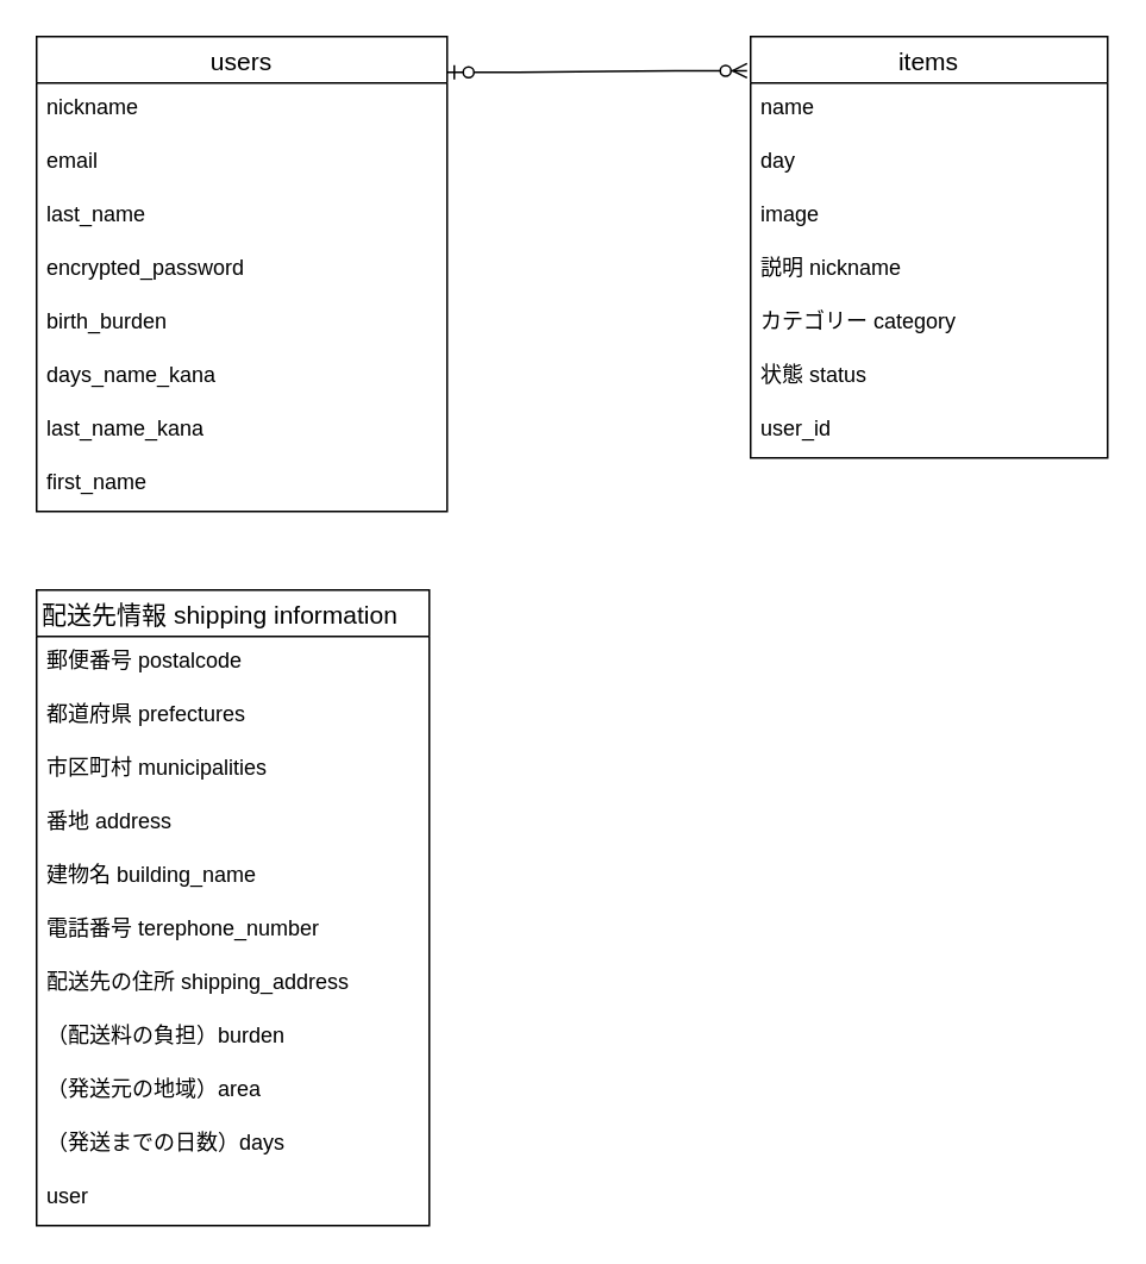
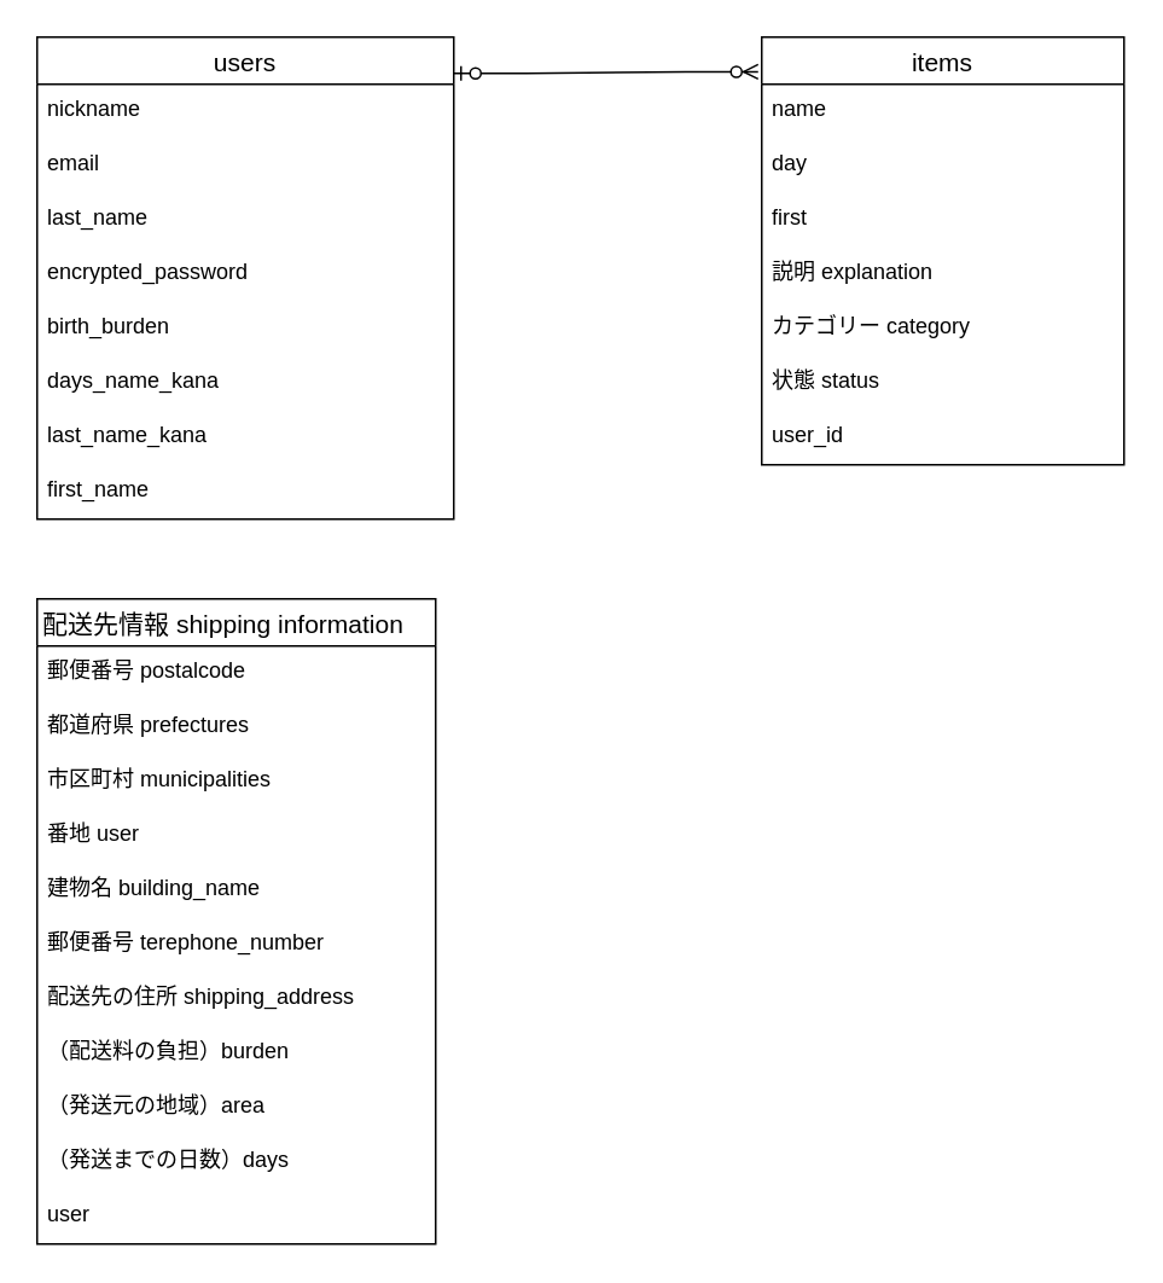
- <mxCell id="14" value="image" style="text;strokeColor=none;fillColor=none;spacingLeft=4;spacingRight=4;overflow=hidden;rotatable=0;points=[[0,0.5],[1,0.5]];portConstraint=eastwest;fontSize=12;" vertex="1" parent="11"><mxGeometry y="86" width="200" height="30" as="geometry" /></mxCell>
+ <mxCell id="14" value="first" style="text;strokeColor=none;fillColor=none;spacingLeft=4;spacingRight=4;overflow=hidden;rotatable=0;points=[[0,0.5],[1,0.5]];portConstraint=eastwest;fontSize=12;" vertex="1" parent="11"><mxGeometry y="86" width="200" height="30" as="geometry" /></mxCell>
- <mxCell id="15" value="説明 nickname" style="text;strokeColor=none;fillColor=none;spacingLeft=4;spacingRight=4;overflow=hidden;rotatable=0;points=[[0,0.5],[1,0.5]];portConstraint=eastwest;fontSize=12;" vertex="1" parent="11"><mxGeometry y="116" width="200" height="30" as="geometry" /></mxCell>
+ <mxCell id="15" value="説明 explanation" style="text;strokeColor=none;fillColor=none;spacingLeft=4;spacingRight=4;overflow=hidden;rotatable=0;points=[[0,0.5],[1,0.5]];portConstraint=eastwest;fontSize=12;" vertex="1" parent="11"><mxGeometry y="116" width="200" height="30" as="geometry" /></mxCell>
- <mxCell id="23" value="番地 address" style="text;strokeColor=none;fillColor=none;spacingLeft=4;spacingRight=4;overflow=hidden;rotatable=0;points=[[0,0.5],[1,0.5]];portConstraint=eastwest;fontSize=12;" vertex="1" parent="19"><mxGeometry y="116" width="220" height="30" as="geometry" /></mxCell>
+ <mxCell id="23" value="番地 user" style="text;strokeColor=none;fillColor=none;spacingLeft=4;spacingRight=4;overflow=hidden;rotatable=0;points=[[0,0.5],[1,0.5]];portConstraint=eastwest;fontSize=12;" vertex="1" parent="19"><mxGeometry y="116" width="220" height="30" as="geometry" /></mxCell>
- <mxCell id="25" value="電話番号 terephone_number" style="text;strokeColor=none;fillColor=none;spacingLeft=4;spacingRight=4;overflow=hidden;rotatable=0;points=[[0,0.5],[1,0.5]];portConstraint=eastwest;fontSize=12;" vertex="1" parent="19"><mxGeometry y="176" width="220" height="30" as="geometry" /></mxCell>
+ <mxCell id="25" value="郵便番号 terephone_number" style="text;strokeColor=none;fillColor=none;spacingLeft=4;spacingRight=4;overflow=hidden;rotatable=0;points=[[0,0.5],[1,0.5]];portConstraint=eastwest;fontSize=12;" vertex="1" parent="19"><mxGeometry y="176" width="220" height="30" as="geometry" /></mxCell>
